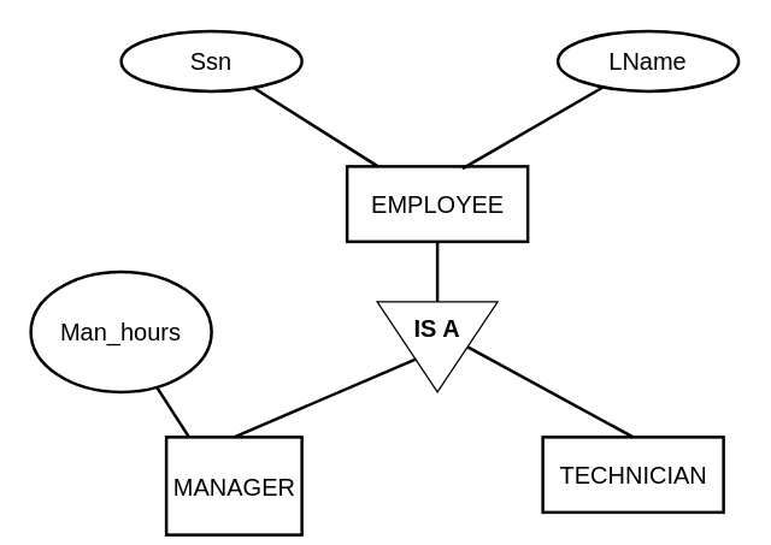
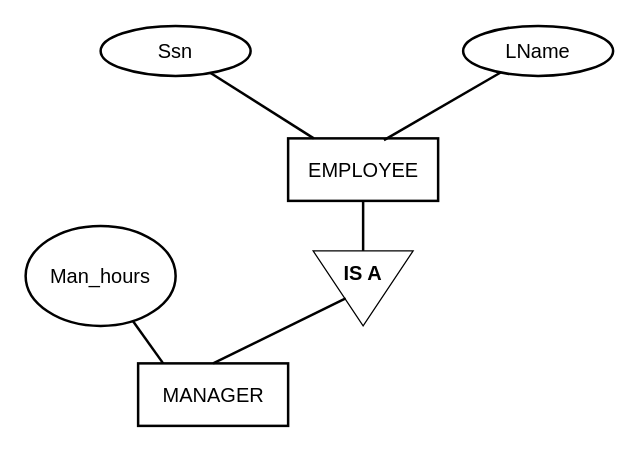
- <mxCell id="10" value="" style="endArrow=none;html=1;endFill=0;strokeWidth=2;exitX=0.5;exitY=0;exitDx=0;exitDy=0;entryX=0.5;entryY=0;entryDx=0;entryDy=0;" parent="1" source="9" target="6" edge="1"><mxGeometry width="50" height="50" relative="1" as="geometry"><mxPoint x="420" y="372" as="sourcePoint" /><mxPoint x="526" y="229.98" as="targetPoint" /></mxGeometry></mxCell>
- <mxCell id="9" value="TECHNICIAN" style="html=1;fillColor=none;fontSize=16;strokeWidth=2;" parent="1" vertex="1"><mxGeometry x="360" y="290" width="120" height="50" as="geometry" /></mxCell>
- <mxCell id="7" value="MANAGER" style="html=1;fillColor=none;fontSize=16;strokeWidth=2;" parent="1" vertex="1"><mxGeometry x="110" y="290" width="90" height="65" as="geometry" /></mxCell>
+ <mxCell id="7" value="MANAGER" style="html=1;fillColor=none;fontSize=16;strokeWidth=2;" parent="1" vertex="1"><mxGeometry x="110" y="290" width="120" height="50" as="geometry" /></mxCell>
